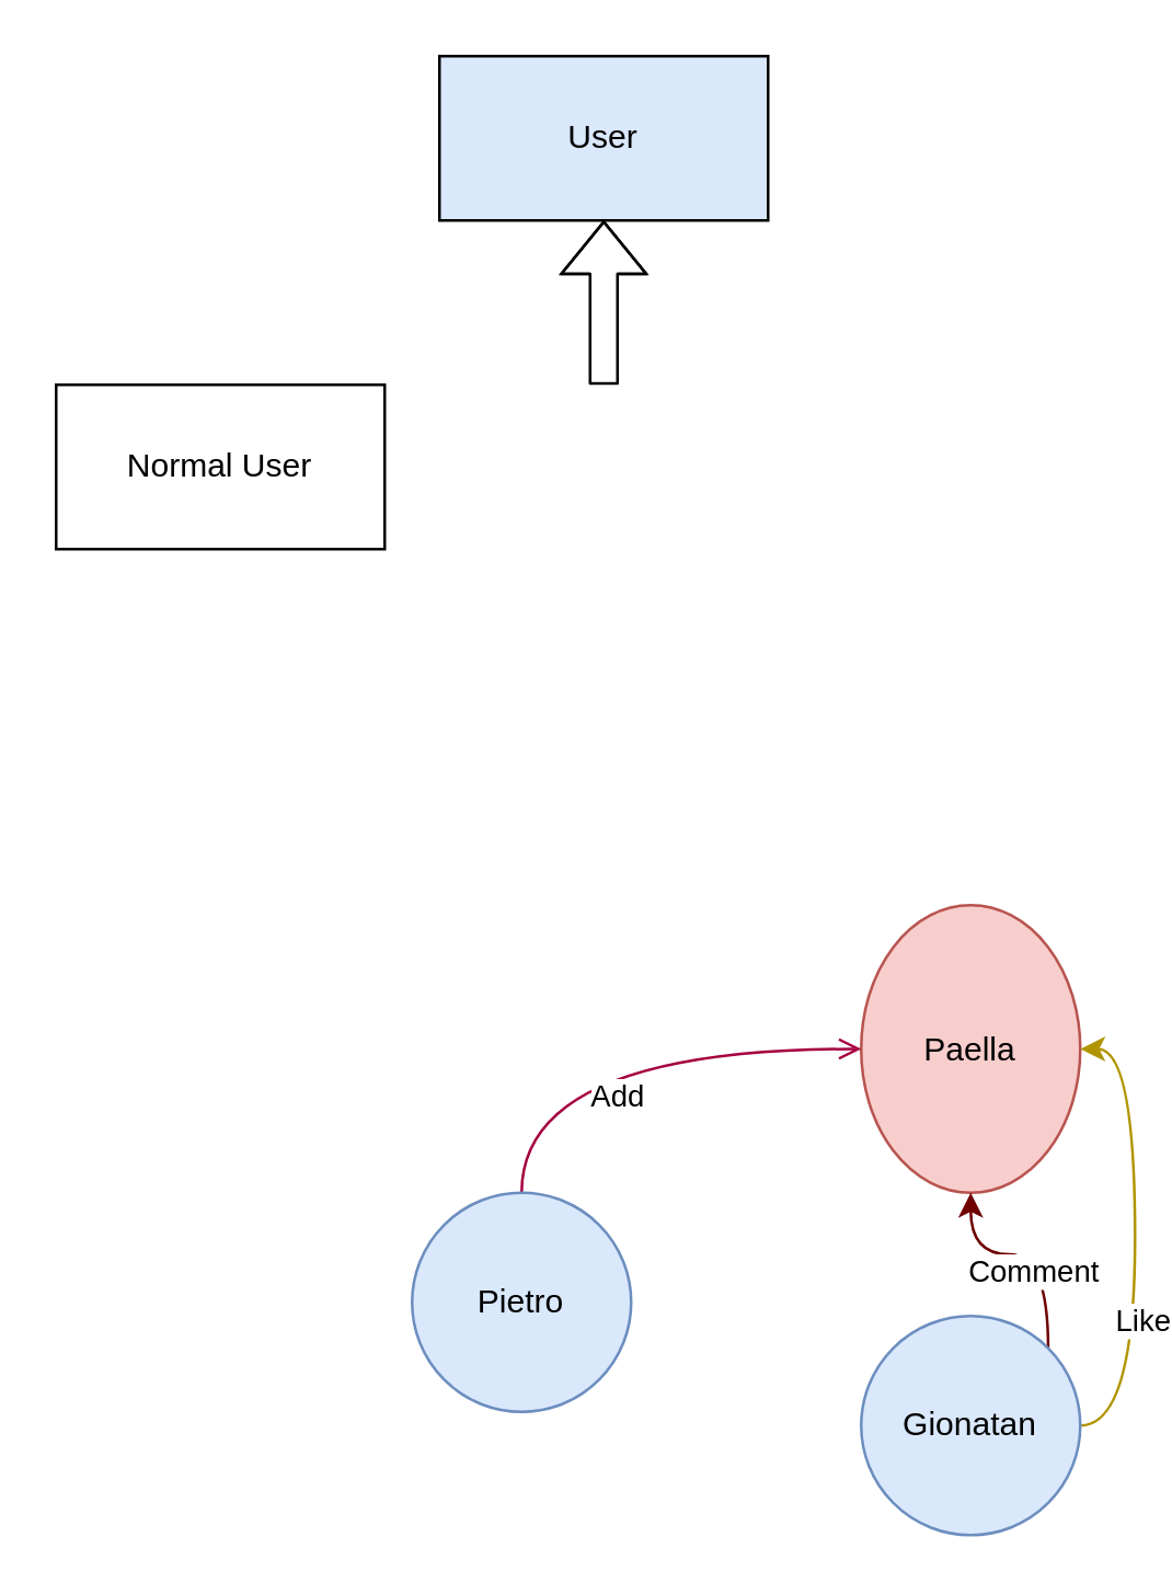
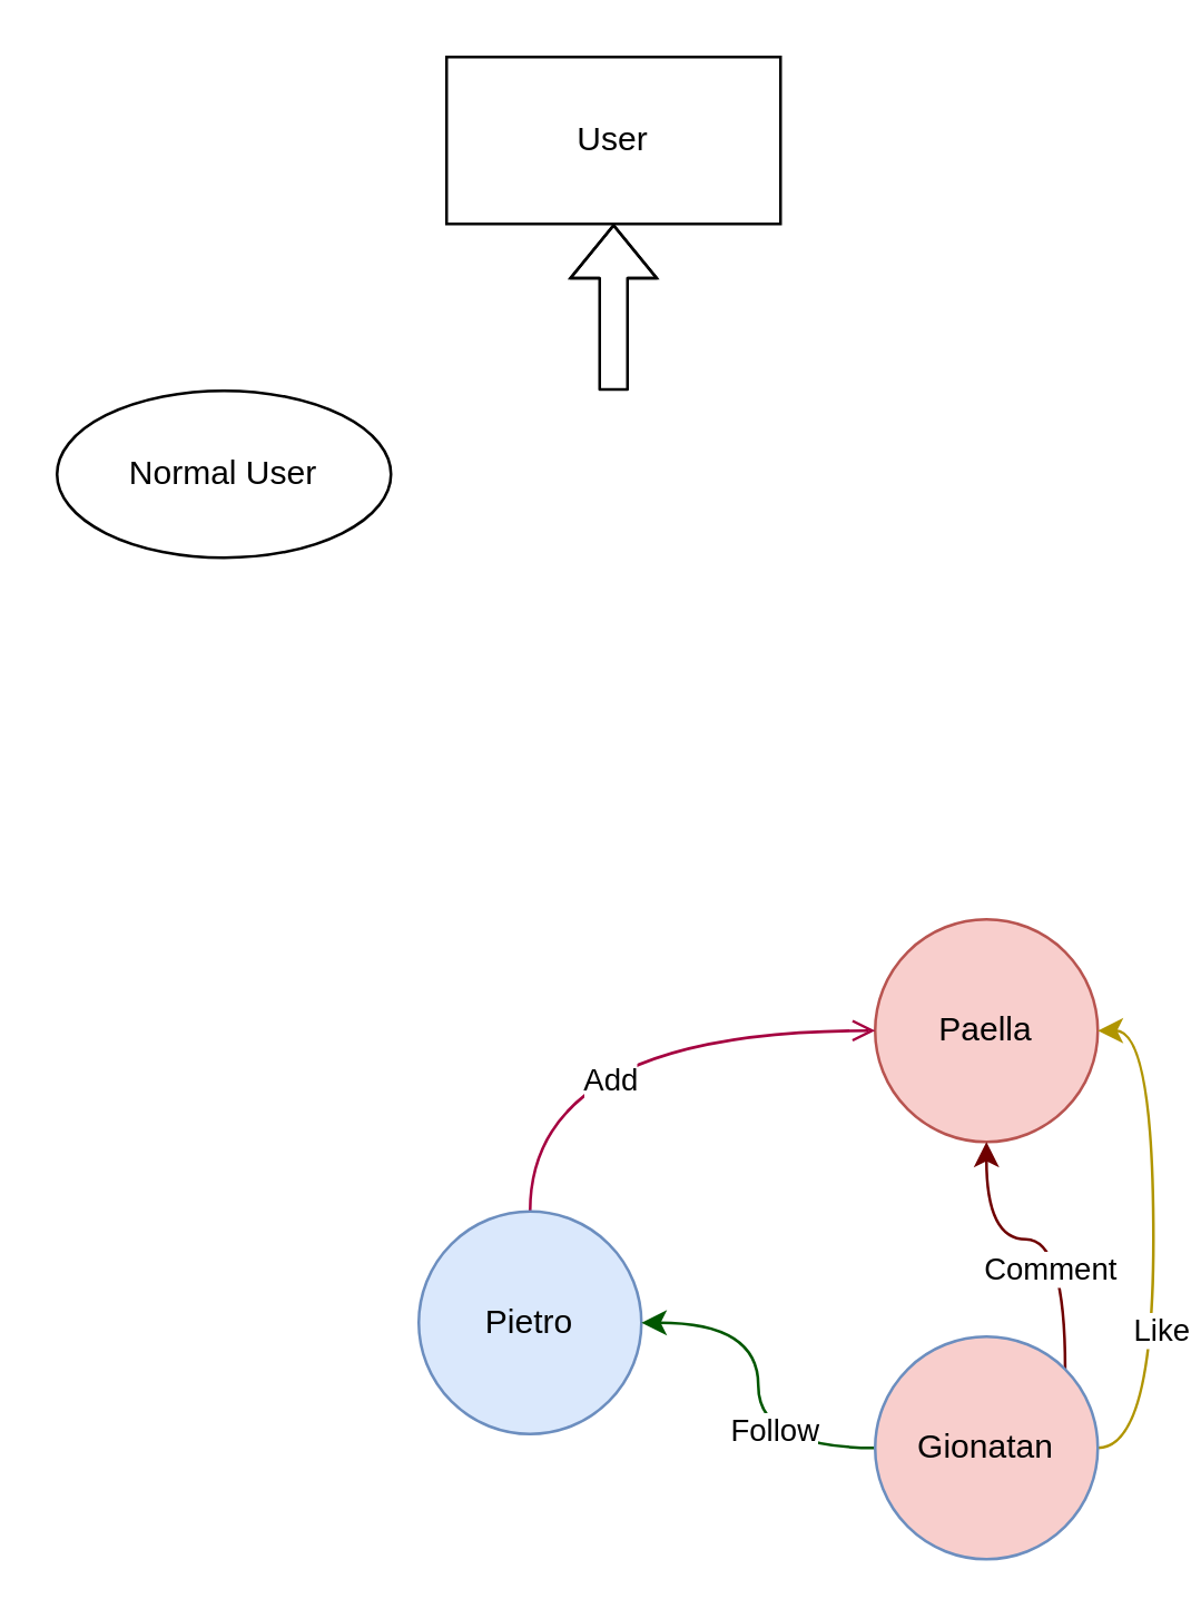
- <mxCell id="2" value="User" style="rounded=0;whiteSpace=wrap;html=1;fillColor=#dae8fc;" parent="1" vertex="1"><mxGeometry x="160" y="20" width="120" height="60" as="geometry" /></mxCell>
+ <mxCell id="2" value="User" style="rounded=0;whiteSpace=wrap;html=1;" parent="1" vertex="1"><mxGeometry x="160" y="20" width="120" height="60" as="geometry" /></mxCell>
- <mxCell id="4" value="Normal User" style="rounded=0;whiteSpace=wrap;html=1;" parent="1" vertex="1"><mxGeometry x="20" y="140" width="120" height="60" as="geometry" /></mxCell>
+ <mxCell id="4" value="Normal User" style="ellipse;whiteSpace=wrap;html=1;" parent="1" vertex="1"><mxGeometry x="20" y="140" width="120" height="60" as="geometry" /></mxCell>
- <mxCell id="5" value="Paella" style="ellipse;whiteSpace=wrap;html=1;aspect=fixed;fillColor=#f8cecc;strokeColor=#b85450;" parent="1" vertex="1"><mxGeometry x="314" y="330" width="80" height="105" as="geometry" /></mxCell>
+ <mxCell id="5" value="Paella" style="ellipse;whiteSpace=wrap;html=1;aspect=fixed;fillColor=#f8cecc;strokeColor=#b85450;" parent="1" vertex="1"><mxGeometry x="314" y="330" width="80" height="80" as="geometry" /></mxCell>
+ <mxCell id="9" style="edgeStyle=orthogonalEdgeStyle;curved=1;orthogonalLoop=1;jettySize=auto;html=1;exitX=0;exitY=0.5;exitDx=0;exitDy=0;entryX=1;entryY=0.5;entryDx=0;entryDy=0;fillColor=#008a00;strokeColor=#005700;" parent="1" source="15" target="8" edge="1"><mxGeometry relative="1" as="geometry" /></mxCell>
+ <mxCell id="10" value="Follow" style="edgeLabel;html=1;align=center;verticalAlign=middle;resizable=0;points=[];" parent="9" vertex="1" connectable="0"><mxGeometry x="-0.24" y="-5" relative="1" as="geometry"><mxPoint as="offset" /></mxGeometry></mxCell>
- <mxCell id="15" value="Gionatan" style="ellipse;whiteSpace=wrap;html=1;aspect=fixed;fillColor=#dae8fc;strokeColor=#6c8ebf;" parent="1" vertex="1"><mxGeometry x="314" y="480" width="80" height="80" as="geometry" /></mxCell>
+ <mxCell id="15" value="Gionatan" style="ellipse;whiteSpace=wrap;html=1;aspect=fixed;fillColor=#f8cecc;strokeColor=#6c8ebf;" parent="1" vertex="1"><mxGeometry x="314" y="480" width="80" height="80" as="geometry" /></mxCell>
